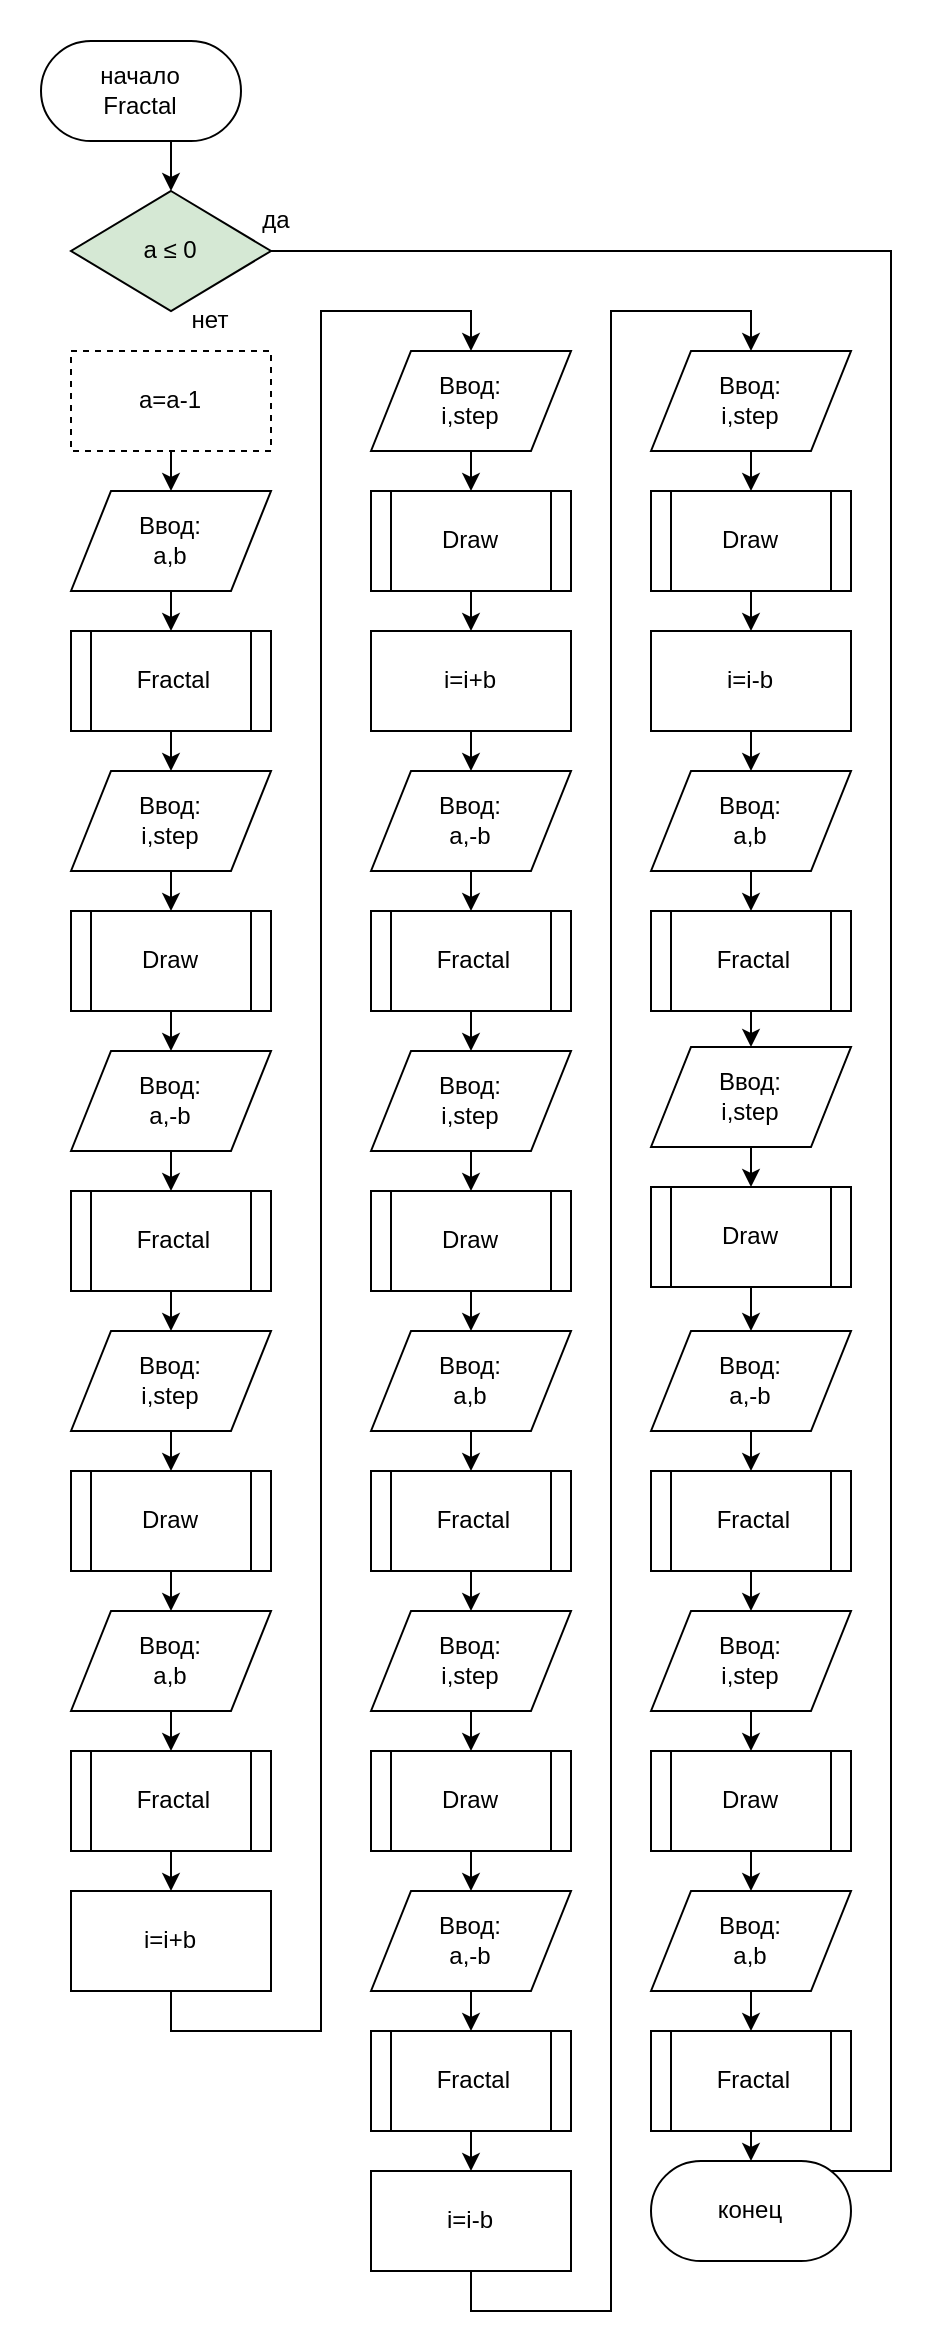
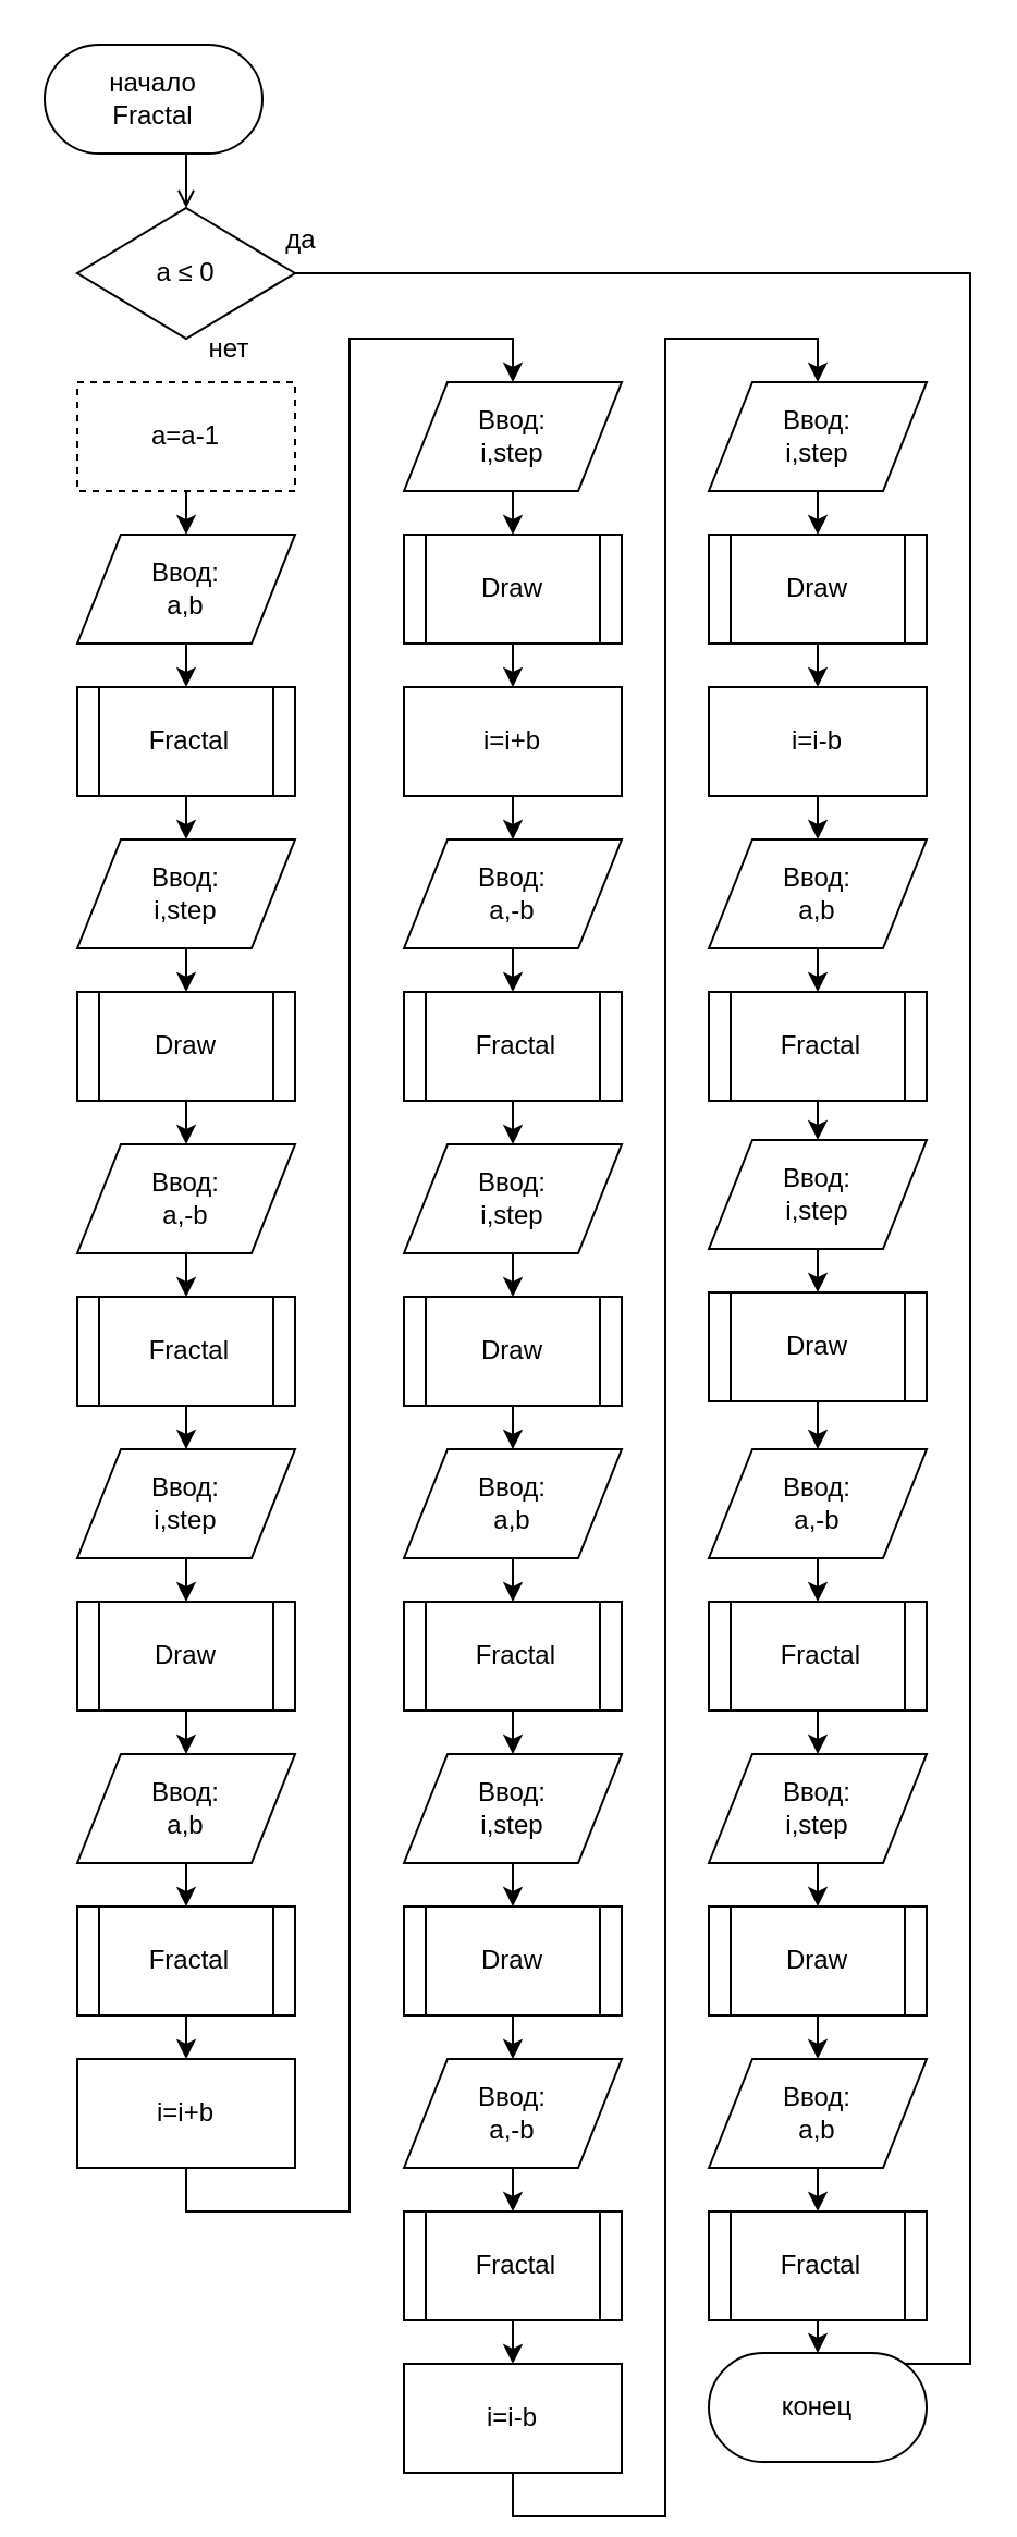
- <mxCell id="2" style="edgeStyle=orthogonalEdgeStyle;rounded=0;orthogonalLoop=1;jettySize=auto;html=1;exitX=0.5;exitY=1;exitDx=0;exitDy=0;entryX=0.5;entryY=0;entryDx=0;entryDy=0;" parent="1" source="3" target="5" edge="1"><mxGeometry relative="1" as="geometry" /></mxCell>
+ <mxCell id="2" style="edgeStyle=orthogonalEdgeStyle;rounded=0;orthogonalLoop=1;jettySize=auto;html=1;exitX=0.5;exitY=1;exitDx=0;exitDy=0;entryX=0.5;entryY=0;entryDx=0;entryDy=0;endArrow=open;" parent="1" source="3" target="5" edge="1"><mxGeometry relative="1" as="geometry" /></mxCell>
- <mxCell id="5" value="a&amp;nbsp;≤&amp;nbsp;0" style="rhombus;whiteSpace=wrap;html=1;fillColor=#d5e8d4;" parent="1" vertex="1"><mxGeometry x="35" y="95" width="100" height="60" as="geometry" /></mxCell>
+ <mxCell id="5" value="a&amp;nbsp;≤&amp;nbsp;0" style="rhombus;whiteSpace=wrap;html=1;" parent="1" vertex="1"><mxGeometry x="35" y="95" width="100" height="60" as="geometry" /></mxCell>
